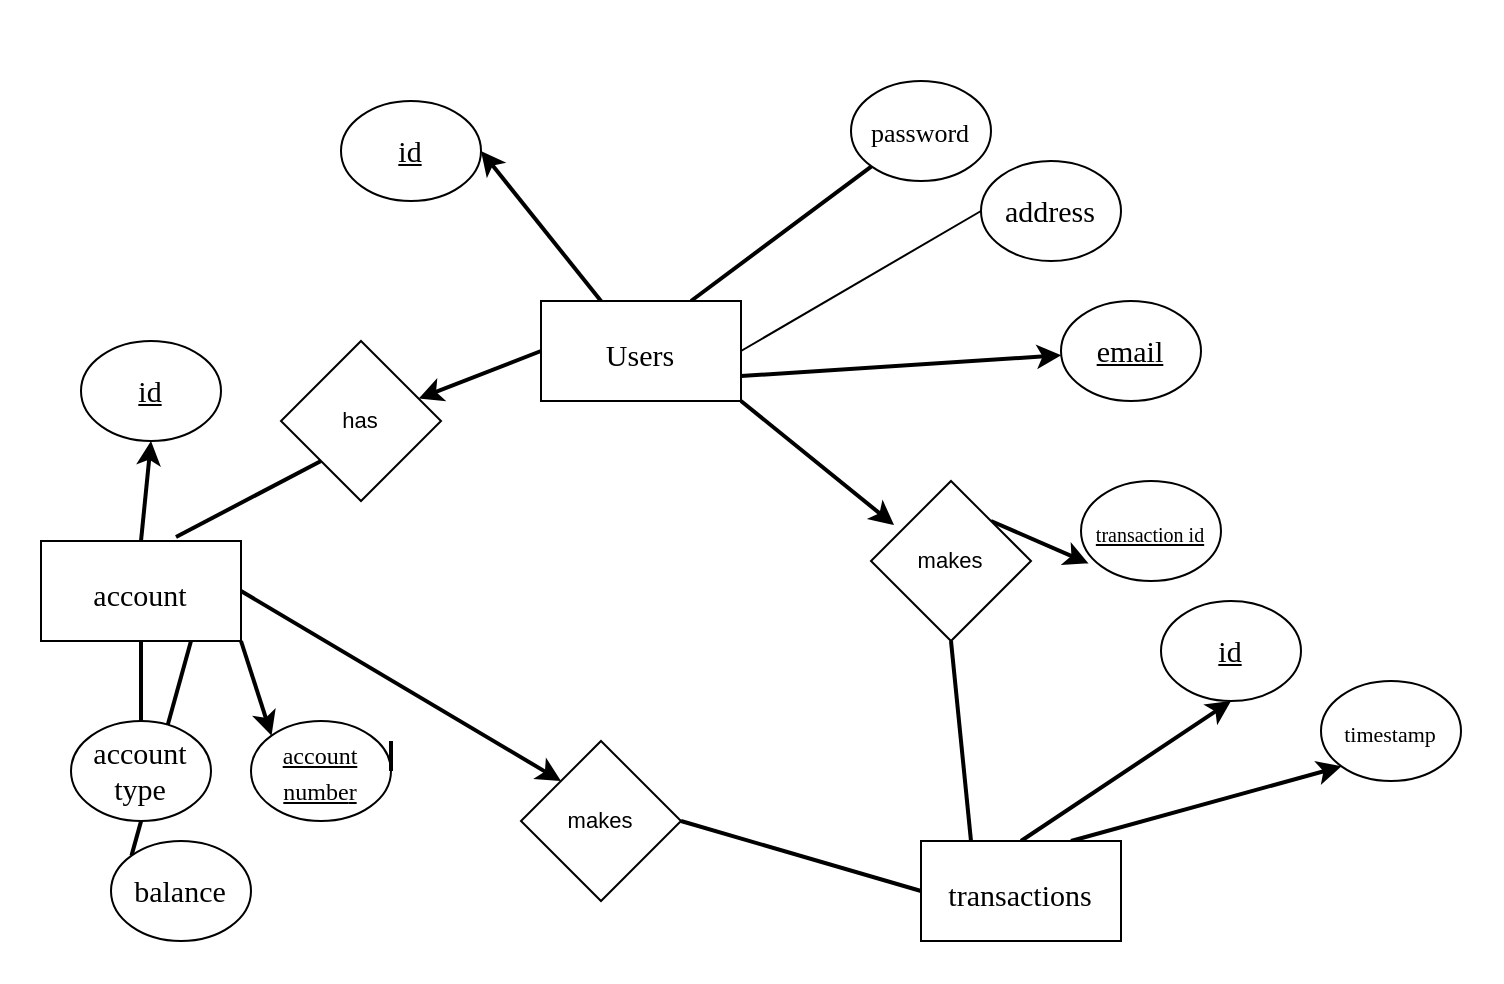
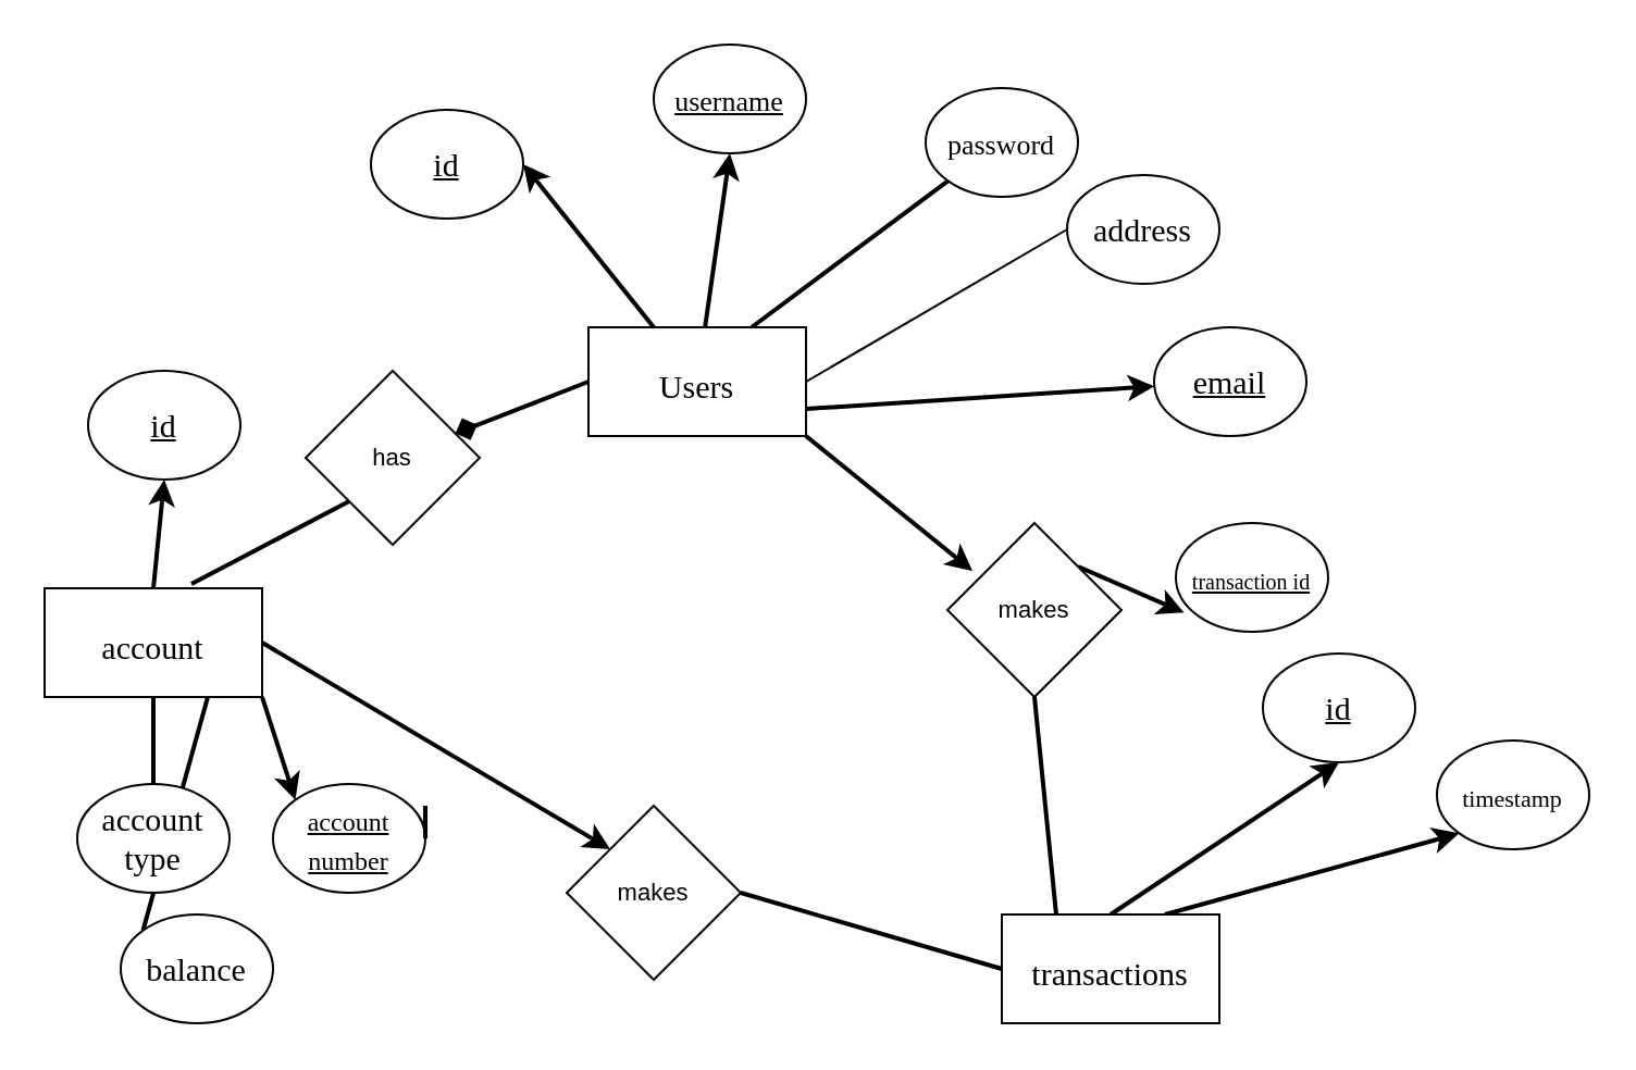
+ <mxCell id="11" value="&lt;font style=&quot;font-size: 13px;&quot;&gt;username&lt;/font&gt;" style="ellipse;whiteSpace=wrap;html=1;hachureGap=4;fontFamily=Verdana;fontSize=15;fontStyle=4" vertex="1" parent="1"><mxGeometry x="300" width="70" height="50" as="geometry" y="20" /></mxCell>
+ <mxCell id="3" style="edgeStyle=none;html=1;entryX=0.5;entryY=1;entryDx=0;entryDy=0;strokeWidth=2;fontSize=13;" edge="1" parent="1" source="9" target="11"><mxGeometry relative="1" as="geometry" /></mxCell>
- <mxCell id="7" style="edgeStyle=none;html=1;exitX=0;exitY=0.5;exitDx=0;exitDy=0;strokeWidth=2;fontSize=11;startArrow=none;startFill=0;endArrow=classic;endFill=1;" edge="1" parent="1" source="9" target="31"><mxGeometry relative="1" as="geometry" /></mxCell>
+ <mxCell id="7" style="edgeStyle=none;html=1;exitX=0;exitY=0.5;exitDx=0;exitDy=0;strokeWidth=2;fontSize=11;startArrow=none;startFill=0;endArrow=diamond;endFill=1;" edge="1" parent="1" source="9" target="31"><mxGeometry relative="1" as="geometry" /></mxCell>
